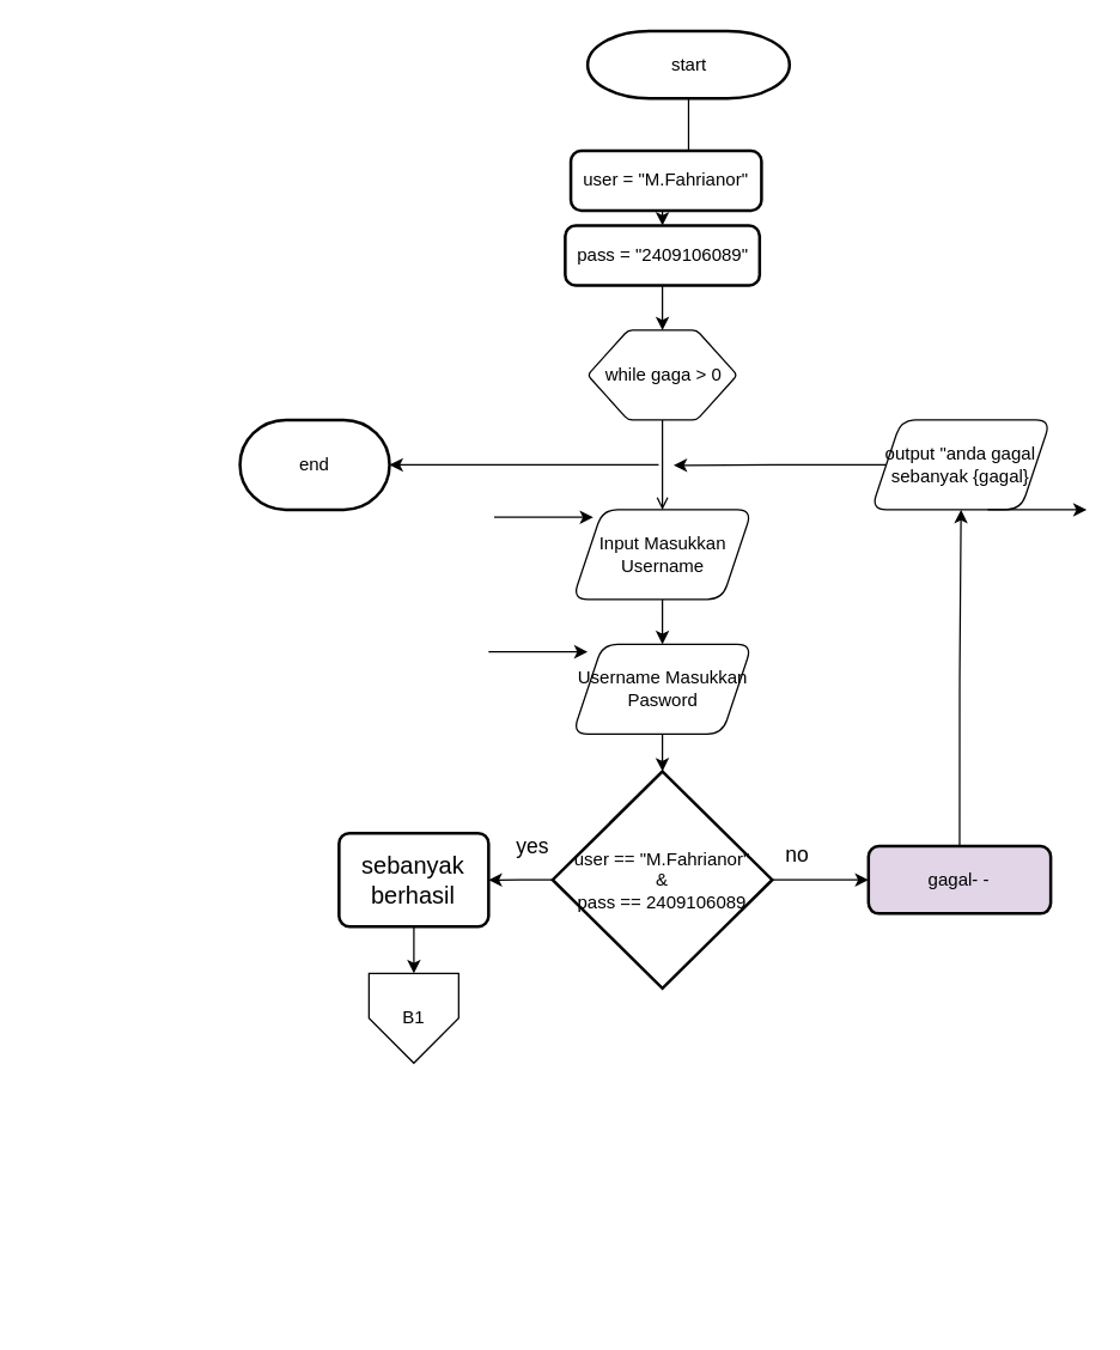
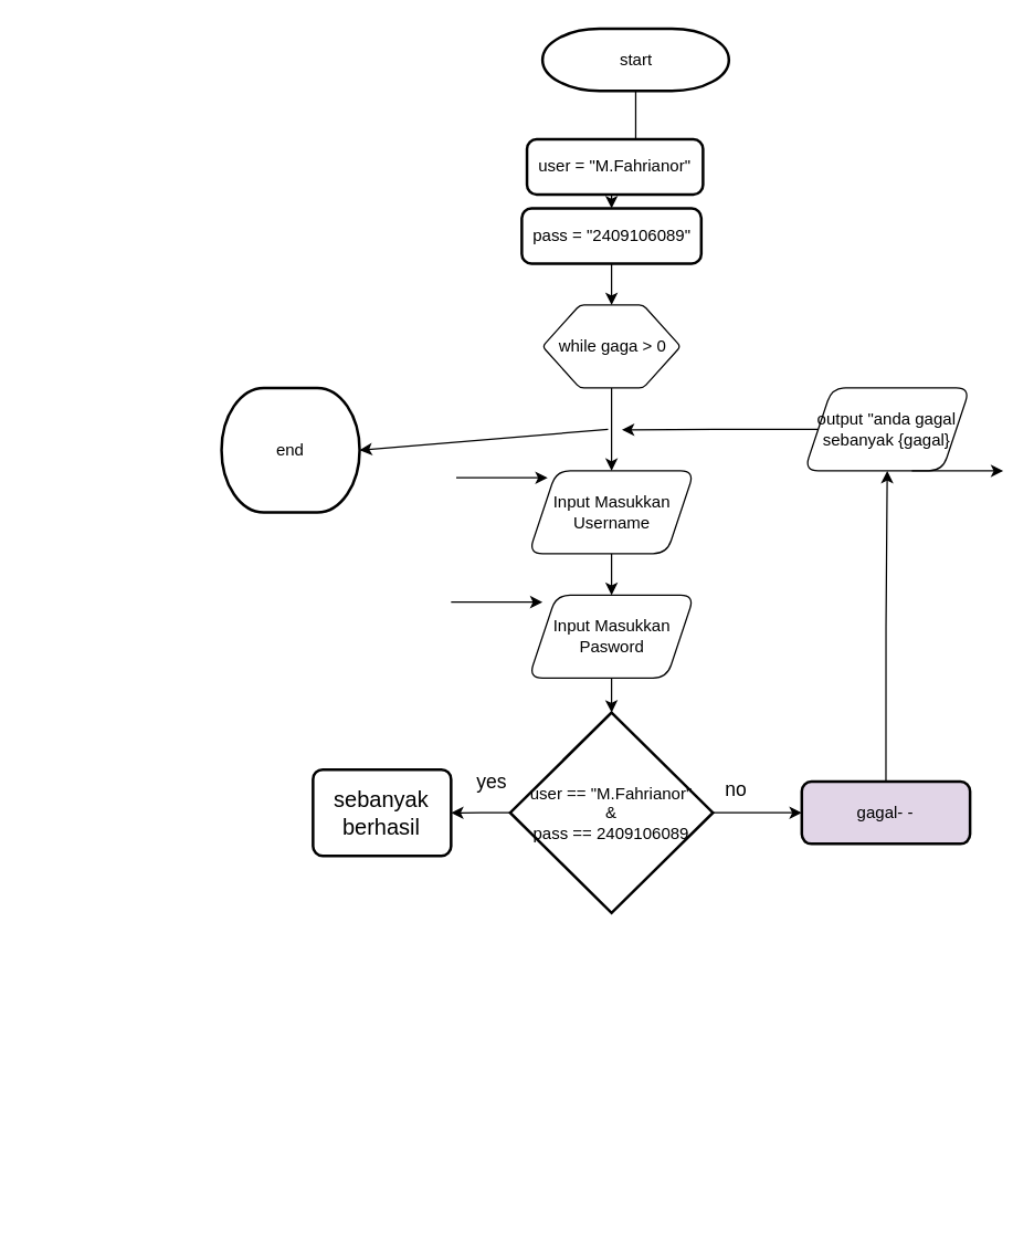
- <mxCell id="28" value="end" style="strokeWidth=2;html=1;shape=mxgraph.flowchart.terminator;whiteSpace=wrap;labelBackgroundColor=none;" vertex="1" parent="1"><mxGeometry x="160" y="280" width="100" height="60" as="geometry" /></mxCell>
+ <mxCell id="28" value="end" style="strokeWidth=2;html=1;shape=mxgraph.flowchart.terminator;whiteSpace=wrap;labelBackgroundColor=none;" vertex="1" parent="1"><mxGeometry x="160" y="280" width="100" height="90" as="geometry" /></mxCell>
- <mxCell id="14" value="" style="edgeStyle=orthogonalEdgeStyle;rounded=1;orthogonalLoop=1;jettySize=auto;html=1;labelBackgroundColor=none;fontColor=default;endArrow=open;" edge="1" parent="1" source="15" target="5"><mxGeometry relative="1" as="geometry" /></mxCell>
+ <mxCell id="14" value="" style="edgeStyle=orthogonalEdgeStyle;rounded=1;orthogonalLoop=1;jettySize=auto;html=1;labelBackgroundColor=none;fontColor=default;" edge="1" parent="1" source="15" target="5"><mxGeometry relative="1" as="geometry" /></mxCell>
- <mxCell id="3" value="Username Masukkan Pasword" style="shape=parallelogram;perimeter=parallelogramPerimeter;whiteSpace=wrap;html=1;fixedSize=1;labelBackgroundColor=none;rounded=1;" vertex="1" parent="1"><mxGeometry x="382.5" y="430" width="120" height="60" as="geometry" /></mxCell>
+ <mxCell id="3" value="Input Masukkan Pasword" style="shape=parallelogram;perimeter=parallelogramPerimeter;whiteSpace=wrap;html=1;fixedSize=1;labelBackgroundColor=none;rounded=1;" vertex="1" parent="1"><mxGeometry x="382.5" y="430" width="120" height="60" as="geometry" /></mxCell>
- <mxCell id="22" value="" style="edgeStyle=orthogonalEdgeStyle;rounded=0;orthogonalLoop=1;jettySize=auto;html=1;" edge="1" parent="1" source="23" target="32"><mxGeometry relative="1" as="geometry" /></mxCell>
- <mxCell id="32" value="B1" style="verticalLabelPosition=middle;verticalAlign=middle;html=1;shape=offPageConnector;rounded=0;size=0.5;labelPosition=center;align=center;" vertex="1" parent="1"><mxGeometry x="246.25" y="650" width="60" height="60" as="geometry" /></mxCell>
